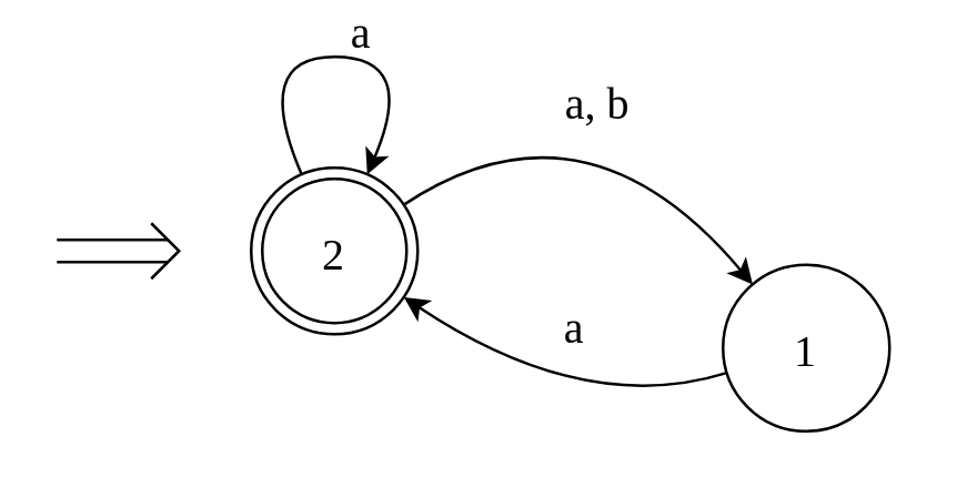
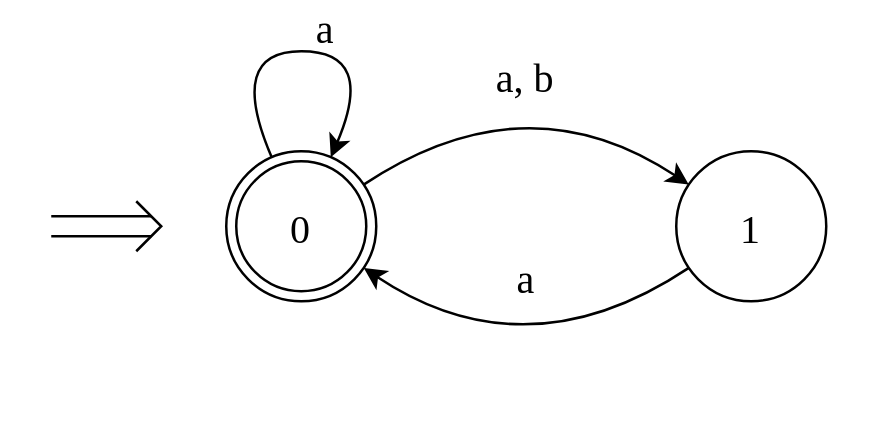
- <mxCell id="5" value="2" style="ellipse;shape=doubleEllipse;dashed=0;whitespace=wrap;aspect=fixed;fontFamily=Times New Roman;fontSize=16;labelBackgroundColor=none;" parent="1" vertex="1"><mxGeometry x="90" y="60" width="60" height="60" as="geometry" /></mxCell>
+ <mxCell id="5" value="0" style="ellipse;shape=doubleEllipse;dashed=0;whitespace=wrap;aspect=fixed;fontFamily=Times New Roman;fontSize=16;labelBackgroundColor=none;" parent="1" vertex="1"><mxGeometry x="90" y="60" width="60" height="60" as="geometry" /></mxCell>
- <mxCell id="9" value="1" style="shape=ellipse;dashed=0;whitespace=wrap;aspect=fixed;perimeter=ellipsePerimeter;fontFamily=Times New Roman;fontSize=16;labelBackgroundColor=none;" parent="1" vertex="1"><mxGeometry x="260" y="95" width="60" height="60" as="geometry" /></mxCell>
+ <mxCell id="9" value="1" style="shape=ellipse;dashed=0;whitespace=wrap;aspect=fixed;perimeter=ellipsePerimeter;fontFamily=Times New Roman;fontSize=16;labelBackgroundColor=none;" parent="1" vertex="1"><mxGeometry x="270" y="60" width="60" height="60" as="geometry" /></mxCell>
